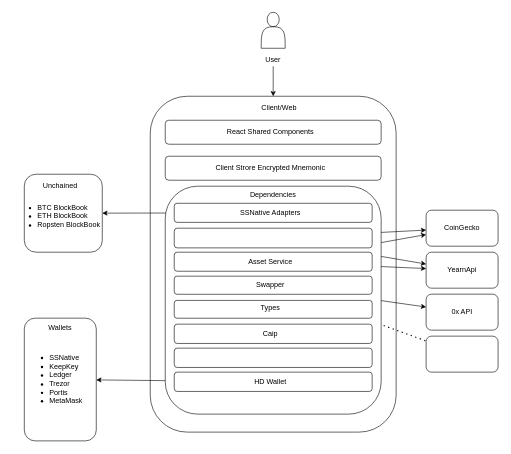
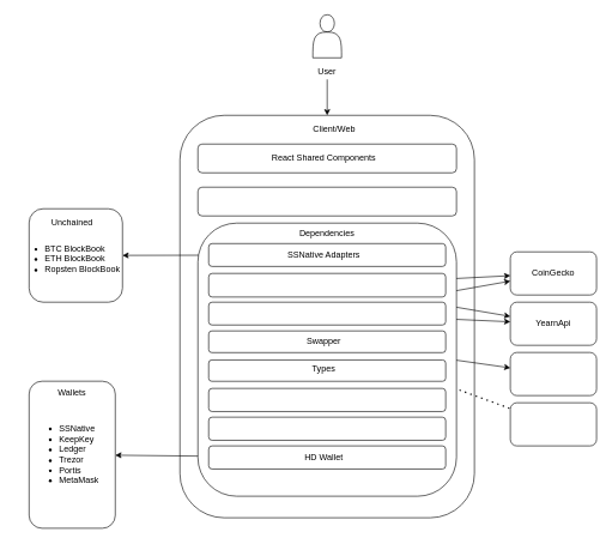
- <mxCell id="13" value="Client Strore Encrypted Mnemonic" style="text;html=1;strokeColor=none;fillColor=none;align=center;verticalAlign=middle;whiteSpace=wrap;rounded=0;" vertex="1" parent="11"><mxGeometry x="77.5" y="10" width="195" height="20" as="geometry" /></mxCell>
- <mxCell id="62" value="Asset Service" style="text;html=1;strokeColor=none;fillColor=none;align=center;verticalAlign=middle;whiteSpace=wrap;rounded=0;" vertex="1" parent="60"><mxGeometry x="71.042" y="7.942" width="178.75" height="15.885" as="geometry" /></mxCell>
- <mxCell id="33" value="0x API" style="text;html=1;strokeColor=none;fillColor=none;align=center;verticalAlign=middle;whiteSpace=wrap;rounded=0;" vertex="1" parent="31"><mxGeometry x="40" y="20" width="40" height="20" as="geometry" /></mxCell>
- <mxCell id="53" value="Caip" style="text;html=1;strokeColor=none;fillColor=none;align=center;verticalAlign=middle;whiteSpace=wrap;rounded=0;" vertex="1" parent="51"><mxGeometry x="71.042" y="8.05" width="178.75" height="16.1" as="geometry" /></mxCell>
